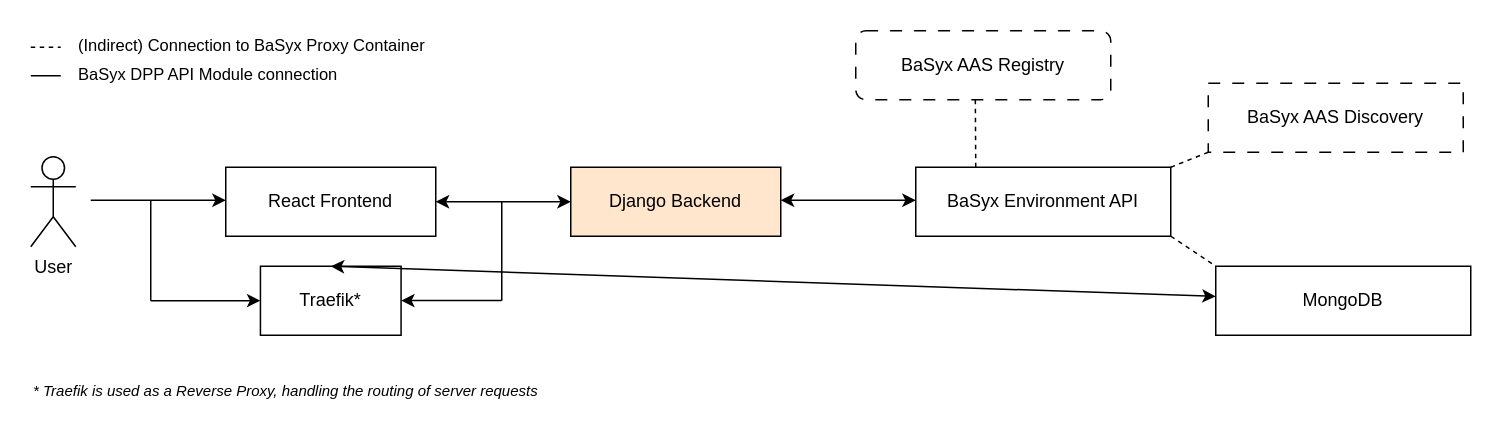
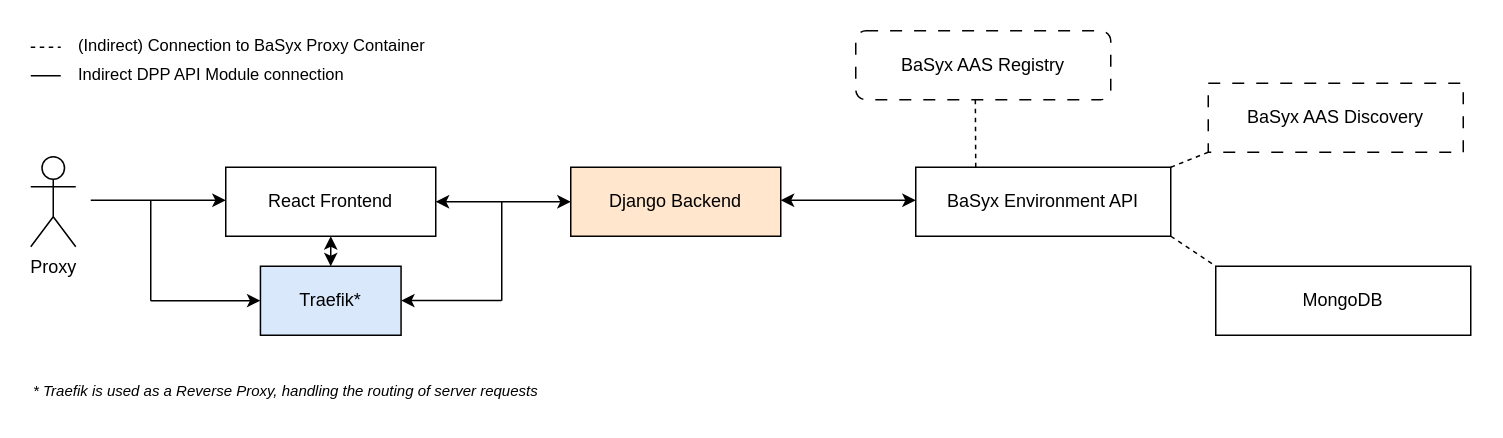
- <mxCell id="26" value="BaSyx DPP API Module connection" style="text;html=1;whiteSpace=wrap;strokeColor=none;fillColor=none;align=left;verticalAlign=middle;rounded=0;fontSize=11;" vertex="1" parent="24"><mxGeometry x="30" width="290" height="20" as="geometry" /></mxCell>
+ <mxCell id="26" value="Indirect DPP API Module connection" style="text;html=1;whiteSpace=wrap;strokeColor=none;fillColor=none;align=left;verticalAlign=middle;rounded=0;fontSize=11;" vertex="1" parent="24"><mxGeometry x="30" width="290" height="20" as="geometry" /></mxCell>
- <mxCell id="2" value="User" style="shape=umlActor;verticalLabelPosition=bottom;verticalAlign=top;html=1;outlineConnect=0;" vertex="1" parent="1"><mxGeometry x="20" y="104" width="30" height="60" as="geometry" /></mxCell>
+ <mxCell id="2" value="Proxy" style="shape=umlActor;verticalLabelPosition=bottom;verticalAlign=top;html=1;outlineConnect=0;" vertex="1" parent="1"><mxGeometry x="20" y="104" width="30" height="60" as="geometry" /></mxCell>
- <mxCell id="14" value="" style="endArrow=classic;startArrow=classic;html=1;rounded=0;exitX=0.5;exitY=0;exitDx=0;exitDy=0;" edge="1" parent="1" source="11" target="18"><mxGeometry width="50" height="50" relative="1" as="geometry"><mxPoint x="210" y="177" as="sourcePoint" /><mxPoint x="210" y="160" as="targetPoint" /></mxGeometry></mxCell>
+ <mxCell id="14" value="" style="endArrow=classic;startArrow=classic;html=1;rounded=0;entryX=0.5;entryY=1;entryDx=0;entryDy=0;exitX=0.5;exitY=0;exitDx=0;exitDy=0;" edge="1" parent="1" source="11" target="4"><mxGeometry width="50" height="50" relative="1" as="geometry"><mxPoint x="210" y="177" as="sourcePoint" /><mxPoint x="210" y="160" as="targetPoint" /></mxGeometry></mxCell>
- <mxCell id="11" value="Traefik*" style="rounded=0;whiteSpace=wrap;html=1;rotation=0;" vertex="1" parent="1"><mxGeometry x="173.13" y="177" width="93.75" height="46" as="geometry" /></mxCell>
+ <mxCell id="11" value="Traefik*" style="rounded=0;whiteSpace=wrap;html=1;rotation=0;fillColor=#dae8fc;" vertex="1" parent="1"><mxGeometry x="173.13" y="177" width="93.75" height="46" as="geometry" /></mxCell>
